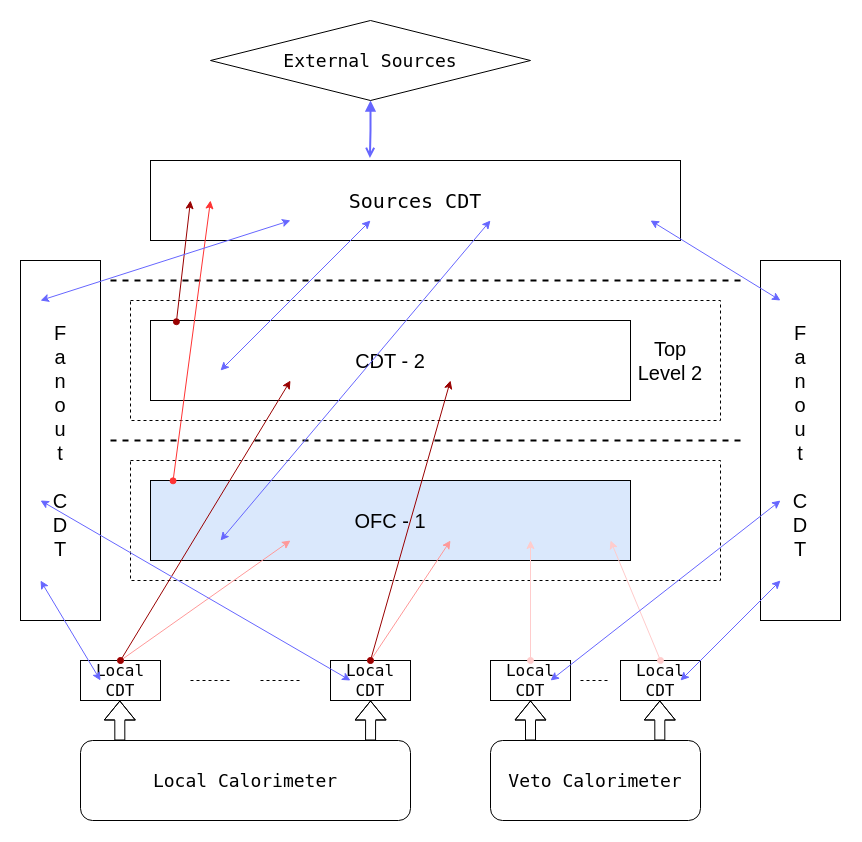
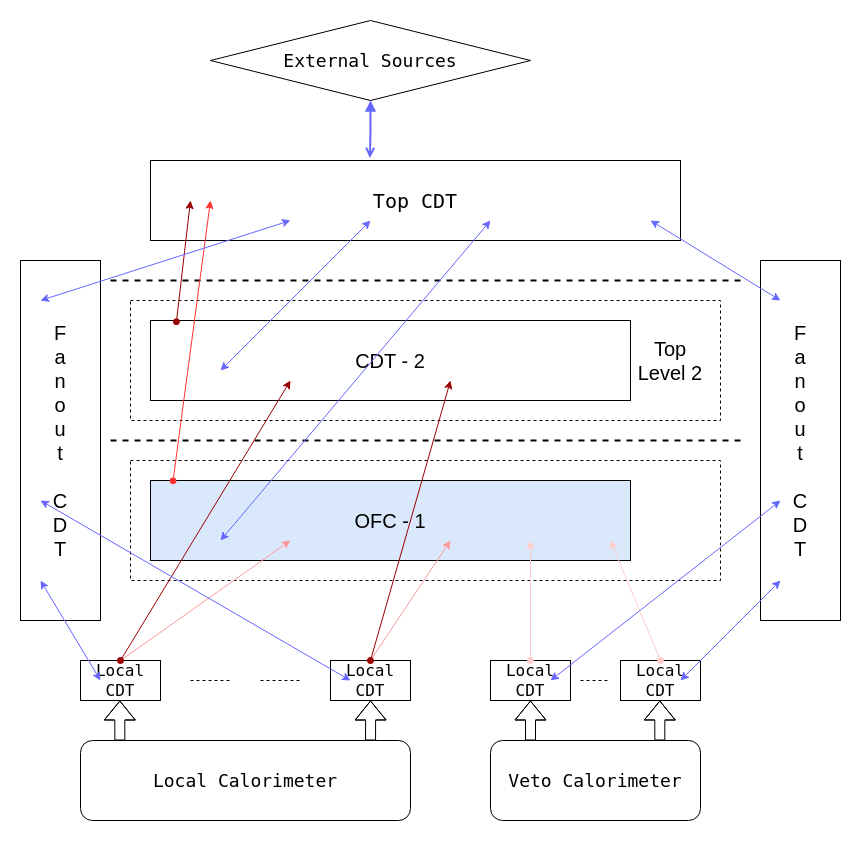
- <mxCell id="5" value="&lt;pre style=&quot;font-size: 20px&quot;&gt;Sources CDT&lt;/pre&gt;" style="rounded=0;whiteSpace=wrap;html=1;" parent="1" vertex="1"><mxGeometry x="150" y="160" width="530" height="80" as="geometry" /></mxCell>
+ <mxCell id="5" value="&lt;pre style=&quot;font-size: 20px&quot;&gt;Top CDT&lt;/pre&gt;" style="rounded=0;whiteSpace=wrap;html=1;" parent="1" vertex="1"><mxGeometry x="150" y="160" width="530" height="80" as="geometry" /></mxCell>
